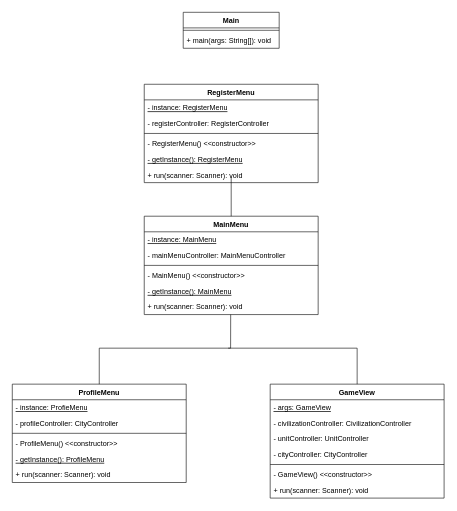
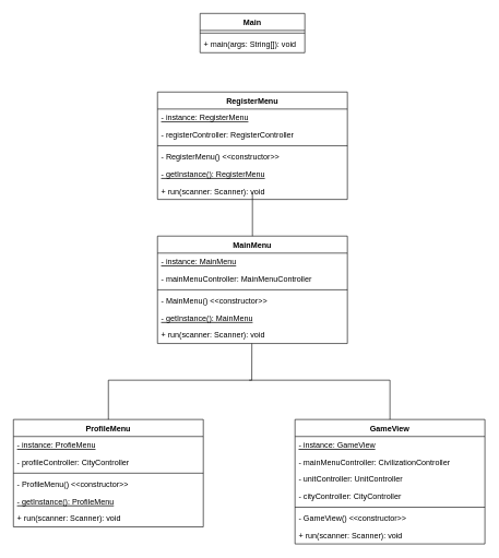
- <mxCell id="29" value="- args: GameView" style="text;strokeColor=none;fillColor=none;align=left;verticalAlign=top;spacingLeft=4;spacingRight=4;overflow=hidden;rotatable=0;points=[[0,0.5],[1,0.5]];portConstraint=eastwest;fontStyle=4" parent="28" vertex="1"><mxGeometry y="26" width="290" height="26" as="geometry" /></mxCell>
+ <mxCell id="29" value="- instance: GameView" style="text;strokeColor=none;fillColor=none;align=left;verticalAlign=top;spacingLeft=4;spacingRight=4;overflow=hidden;rotatable=0;points=[[0,0.5],[1,0.5]];portConstraint=eastwest;fontStyle=4" parent="28" vertex="1"><mxGeometry y="26" width="290" height="26" as="geometry" /></mxCell>
- <mxCell id="30" value="- civilizationController: CivilizationController" style="text;strokeColor=none;fillColor=none;align=left;verticalAlign=top;spacingLeft=4;spacingRight=4;overflow=hidden;rotatable=0;points=[[0,0.5],[1,0.5]];portConstraint=eastwest;" parent="28" vertex="1"><mxGeometry y="52" width="290" height="26" as="geometry" /></mxCell>
+ <mxCell id="30" value="- mainMenuController: CivilizationController" style="text;strokeColor=none;fillColor=none;align=left;verticalAlign=top;spacingLeft=4;spacingRight=4;overflow=hidden;rotatable=0;points=[[0,0.5],[1,0.5]];portConstraint=eastwest;" parent="28" vertex="1"><mxGeometry y="52" width="290" height="26" as="geometry" /></mxCell>
